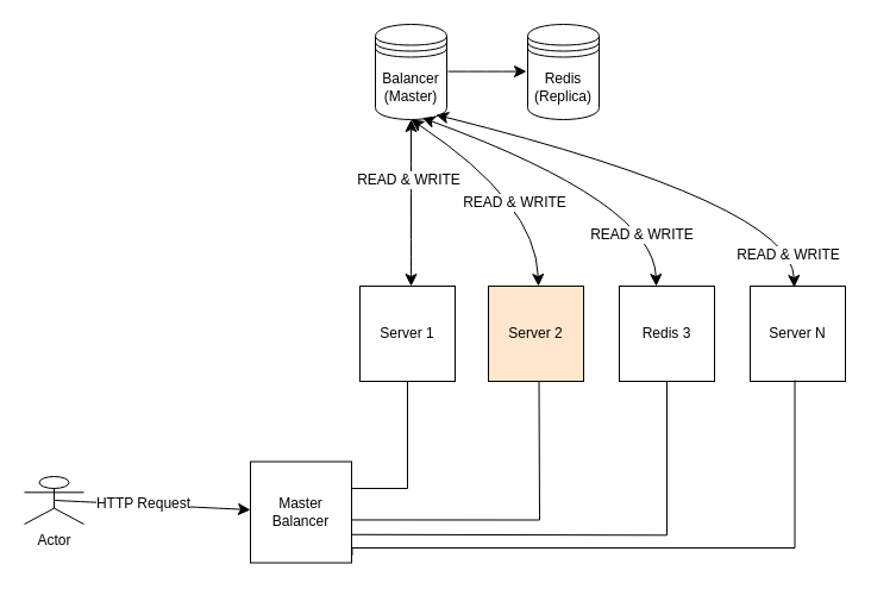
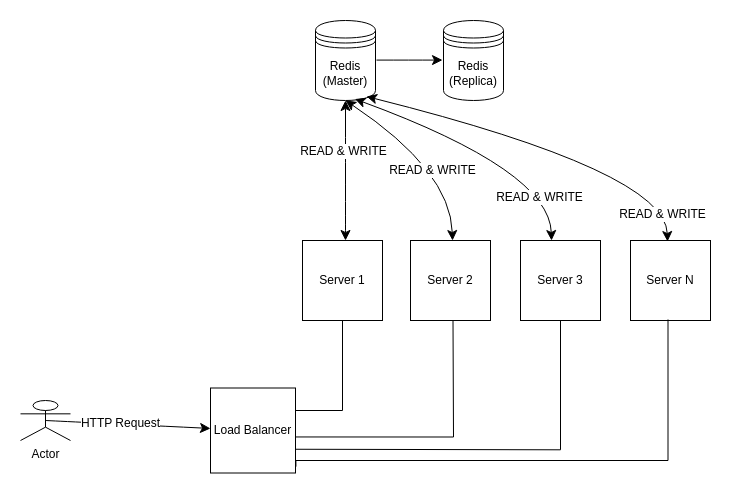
- <mxCell id="14" value="Balancer (Master)" style="shape=datastore;whiteSpace=wrap;html=1;" parent="1" vertex="1"><mxGeometry x="315" y="20" width="60" height="80" as="geometry" /></mxCell>
+ <mxCell id="14" value="Redis (Master)" style="shape=datastore;whiteSpace=wrap;html=1;" parent="1" vertex="1"><mxGeometry x="315" y="20" width="60" height="80" as="geometry" /></mxCell>
- <mxCell id="7" value="Server 2" style="whiteSpace=wrap;html=1;aspect=fixed;fillColor=#ffe6cc;" parent="1" vertex="1"><mxGeometry x="410" y="240" width="80" height="80" as="geometry" /></mxCell>
+ <mxCell id="7" value="Server 2" style="whiteSpace=wrap;html=1;aspect=fixed;" parent="1" vertex="1"><mxGeometry x="410" y="240" width="80" height="80" as="geometry" /></mxCell>
- <mxCell id="8" value="Redis 3" style="whiteSpace=wrap;html=1;aspect=fixed;" parent="1" vertex="1"><mxGeometry x="520" y="240" width="80" height="80" as="geometry" /></mxCell>
+ <mxCell id="8" value="Server 3" style="whiteSpace=wrap;html=1;aspect=fixed;" parent="1" vertex="1"><mxGeometry x="520" y="240" width="80" height="80" as="geometry" /></mxCell>
- <mxCell id="3" value="Master Balancer" style="whiteSpace=wrap;html=1;aspect=fixed;" parent="1" vertex="1"><mxGeometry x="210" y="387.5" width="85" height="85" as="geometry" /></mxCell>
+ <mxCell id="3" value="Load Balancer" style="whiteSpace=wrap;html=1;aspect=fixed;" parent="1" vertex="1"><mxGeometry x="210" y="387.5" width="85" height="85" as="geometry" /></mxCell>
